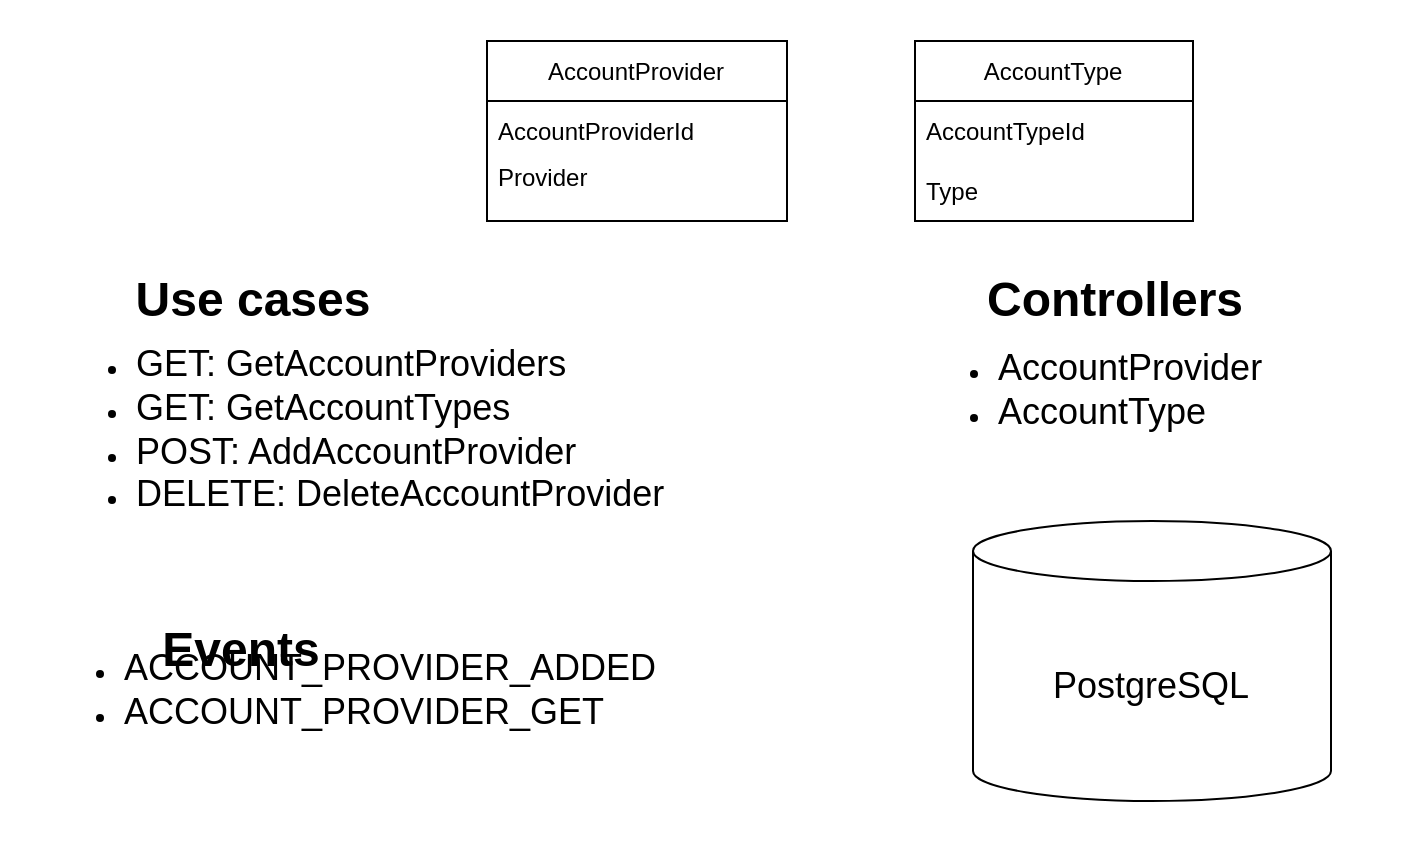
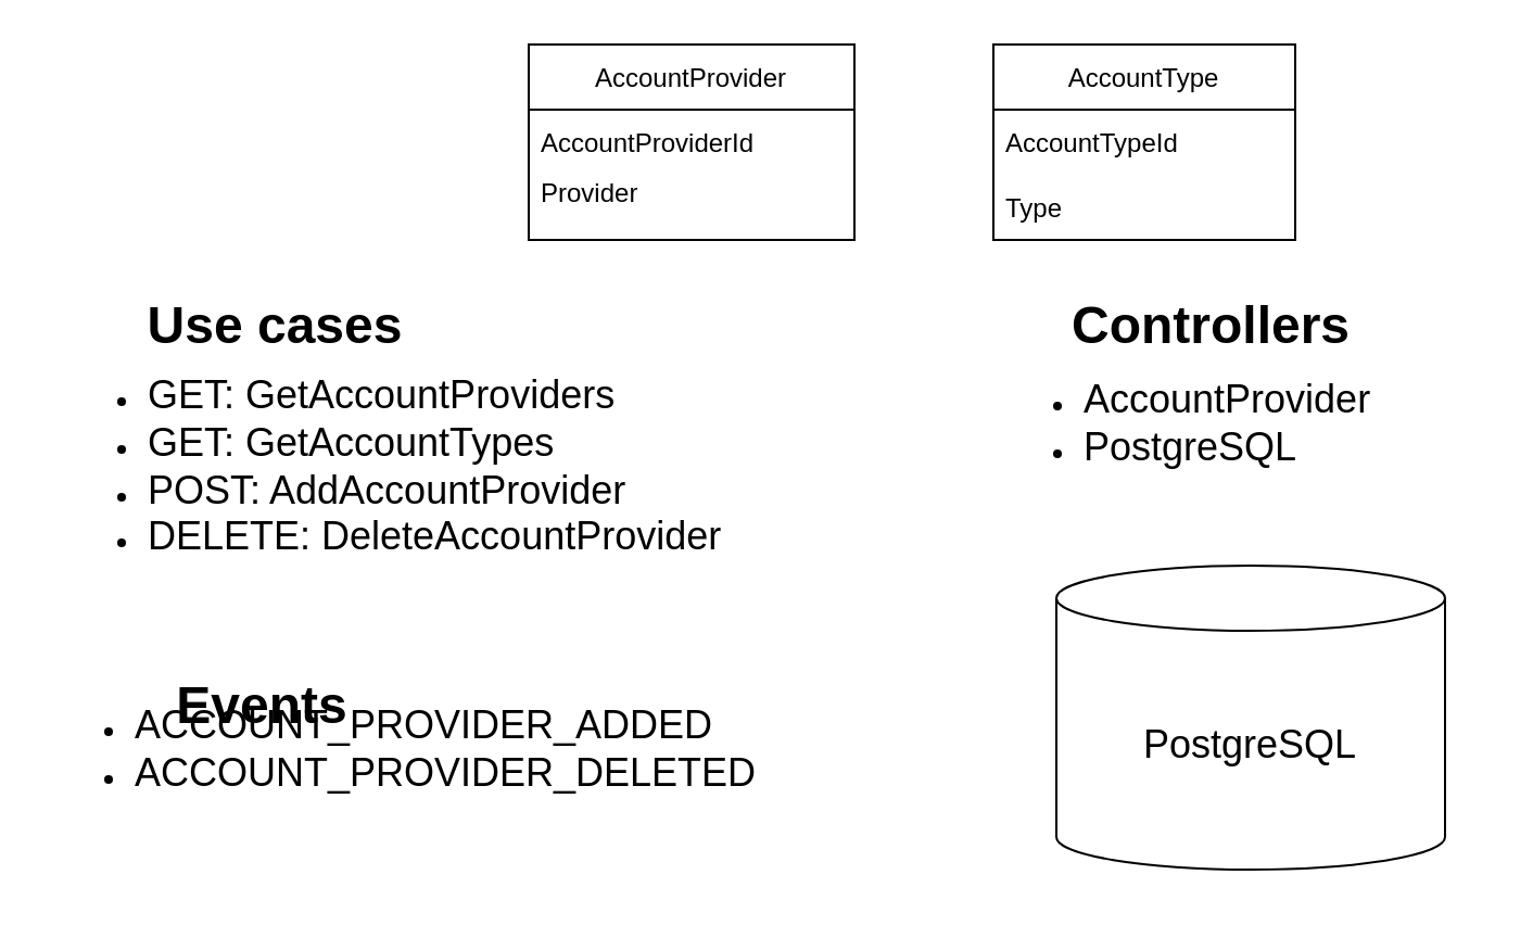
- <mxCell id="10" value="&lt;ul&gt;&lt;li&gt;&lt;span style=&quot;font-size: 18px&quot;&gt;AccountProvider&lt;/span&gt;&lt;/li&gt;&lt;li&gt;&lt;span style=&quot;font-size: 18px&quot;&gt;AccountType&lt;/span&gt;&lt;/li&gt;&lt;/ul&gt;" style="text;strokeColor=none;fillColor=none;html=1;whiteSpace=wrap;verticalAlign=middle;overflow=hidden;" vertex="1" parent="1"><mxGeometry x="457" y="130" width="227" height="130" as="geometry" /></mxCell>
+ <mxCell id="10" value="&lt;ul&gt;&lt;li&gt;&lt;span style=&quot;font-size: 18px&quot;&gt;AccountProvider&lt;/span&gt;&lt;/li&gt;&lt;li&gt;&lt;span style=&quot;font-size: 18px&quot;&gt;PostgreSQL&lt;/span&gt;&lt;/li&gt;&lt;/ul&gt;" style="text;strokeColor=none;fillColor=none;html=1;whiteSpace=wrap;verticalAlign=middle;overflow=hidden;" vertex="1" parent="1"><mxGeometry x="457" y="130" width="227" height="130" as="geometry" /></mxCell>
- <mxCell id="12" value="&lt;ul&gt;&lt;li&gt;&lt;span style=&quot;font-size: 18px&quot;&gt;ACCOUNT_PROVIDER_ADDED&lt;/span&gt;&lt;/li&gt;&lt;li&gt;&lt;span style=&quot;font-size: 18px&quot;&gt;ACCOUNT_PROVIDER_GET&lt;/span&gt;&lt;/li&gt;&lt;/ul&gt;" style="text;strokeColor=none;fillColor=none;html=1;whiteSpace=wrap;verticalAlign=middle;overflow=hidden;" vertex="1" parent="1"><mxGeometry x="20" y="280" width="400" height="130" as="geometry" /></mxCell>
+ <mxCell id="12" value="&lt;ul&gt;&lt;li&gt;&lt;span style=&quot;font-size: 18px&quot;&gt;ACCOUNT_PROVIDER_ADDED&lt;/span&gt;&lt;/li&gt;&lt;li&gt;&lt;span style=&quot;font-size: 18px&quot;&gt;ACCOUNT_PROVIDER_DELETED&lt;/span&gt;&lt;/li&gt;&lt;/ul&gt;" style="text;strokeColor=none;fillColor=none;html=1;whiteSpace=wrap;verticalAlign=middle;overflow=hidden;" vertex="1" parent="1"><mxGeometry x="20" y="280" width="400" height="130" as="geometry" /></mxCell>
